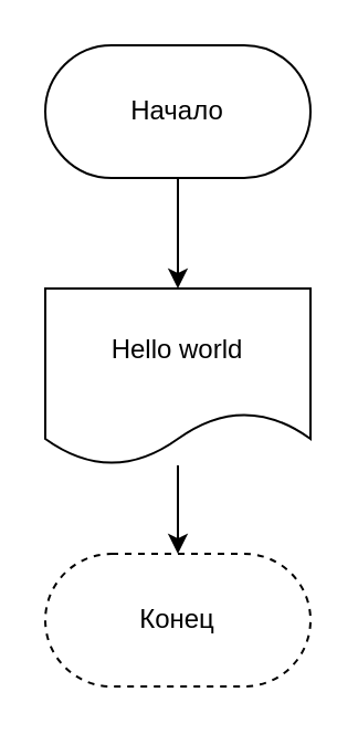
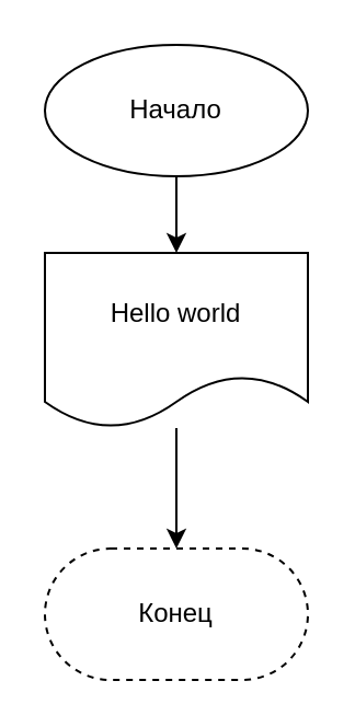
- <mxCell id="6" value="Начало" style="rounded=1;whiteSpace=wrap;html=1;arcSize=50;" vertex="1" parent="1"><mxGeometry x="20" y="20" width="120" height="60" as="geometry" /></mxCell>
+ <mxCell id="6" value="Начало" style="ellipse;whiteSpace=wrap;html=1;arcSize=50;" vertex="1" parent="1"><mxGeometry x="20" y="20" width="120" height="60" as="geometry" /></mxCell>
- <mxCell id="4" value="Hello world" style="shape=document;whiteSpace=wrap;html=1;boundedLbl=1;" vertex="1" parent="1"><mxGeometry x="20" y="130" width="120" height="80" as="geometry" /></mxCell>
+ <mxCell id="4" value="Hello world" style="shape=document;whiteSpace=wrap;html=1;boundedLbl=1;" vertex="1" parent="1"><mxGeometry x="20" y="115" width="120" height="80" as="geometry" /></mxCell>
